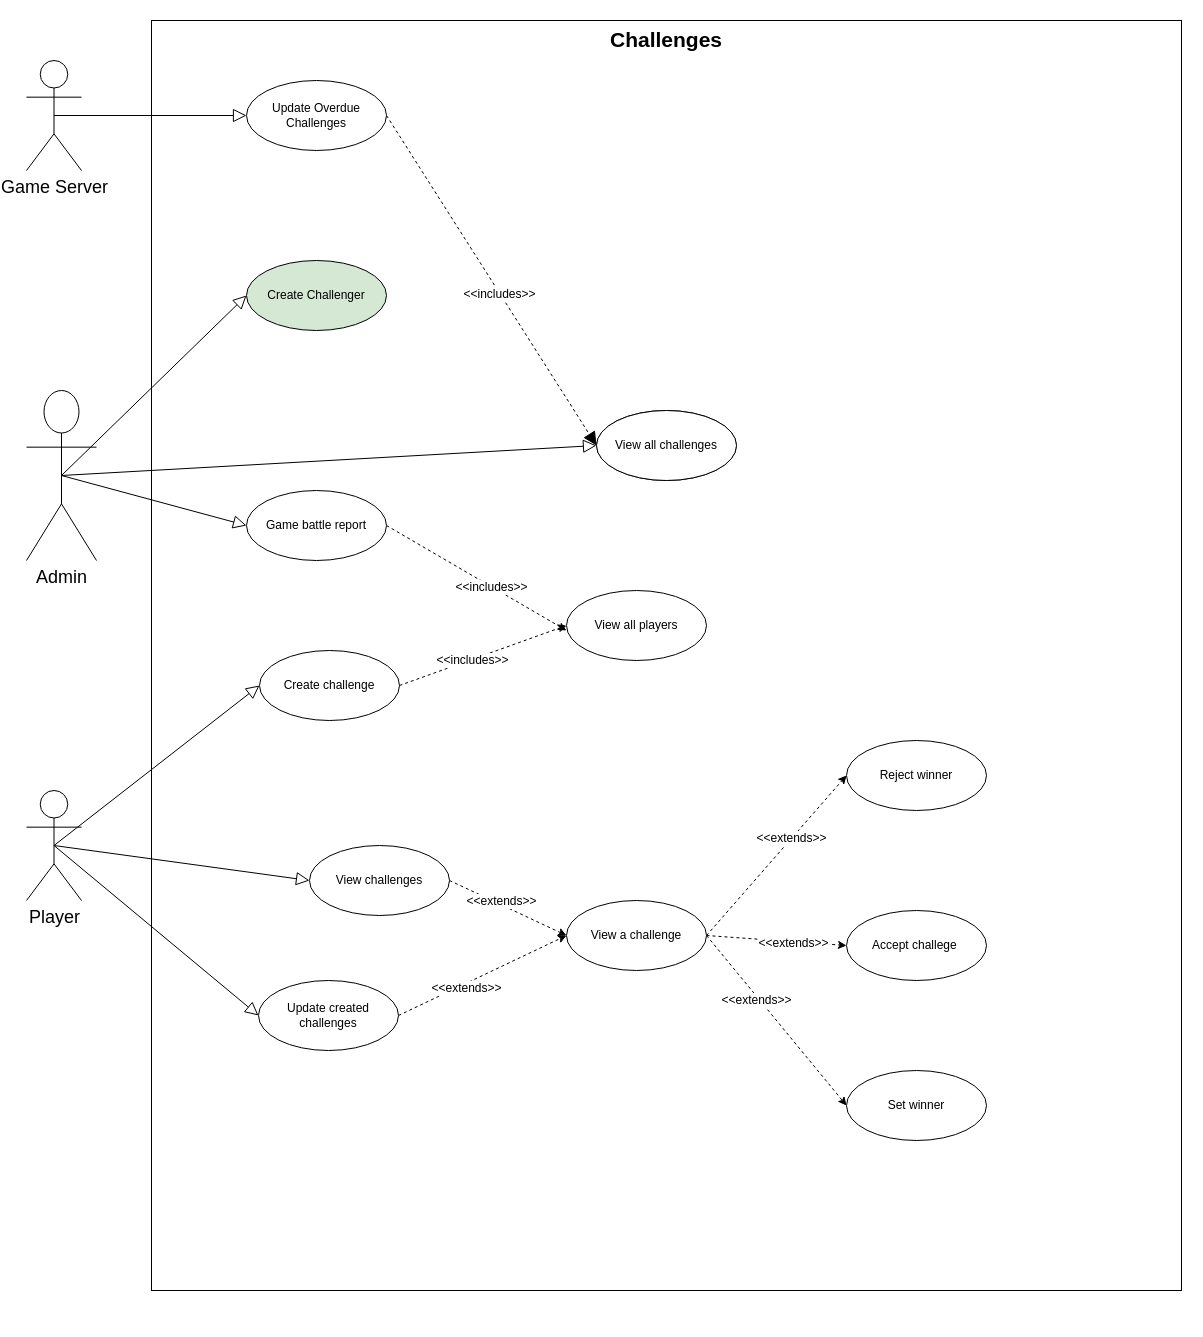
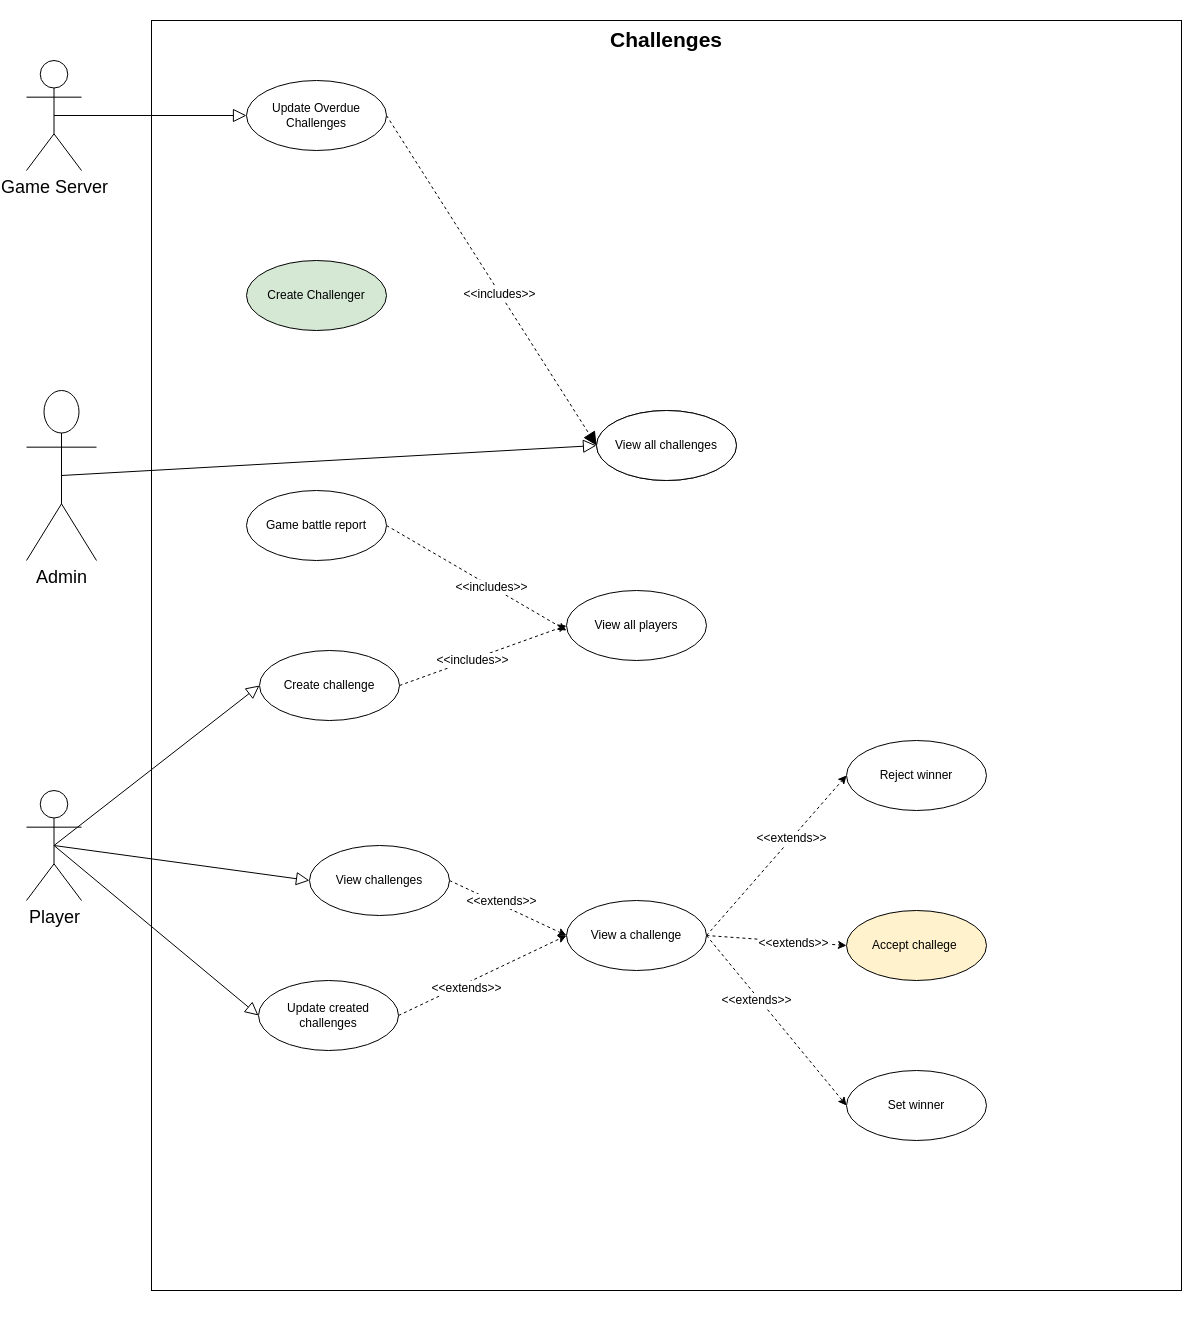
- <mxCell id="3" style="rounded=0;orthogonalLoop=1;jettySize=auto;html=1;exitX=0.5;exitY=0.5;exitDx=0;exitDy=0;exitPerimeter=0;entryX=0;entryY=0.5;entryDx=0;entryDy=0;endArrow=block;endFill=0;endSize=11;" parent="1" source="6" target="11" edge="1"><mxGeometry relative="1" as="geometry" /></mxCell>
- <mxCell id="4" style="rounded=0;orthogonalLoop=1;jettySize=auto;html=1;exitX=0.5;exitY=0.5;exitDx=0;exitDy=0;exitPerimeter=0;entryX=0;entryY=0.5;entryDx=0;entryDy=0;endArrow=block;endFill=0;endSize=11;" parent="1" source="6" target="14" edge="1"><mxGeometry relative="1" as="geometry" /></mxCell>
- <mxCell id="26" value="Accept challege&amp;nbsp;" style="ellipse;whiteSpace=wrap;html=1;" parent="1" vertex="1"><mxGeometry x="840" y="910" width="140" height="70" as="geometry" /></mxCell>
+ <mxCell id="26" value="Accept challege&amp;nbsp;" style="ellipse;whiteSpace=wrap;html=1;fillColor=#fff2cc;" parent="1" vertex="1"><mxGeometry x="840" y="910" width="140" height="70" as="geometry" /></mxCell>
